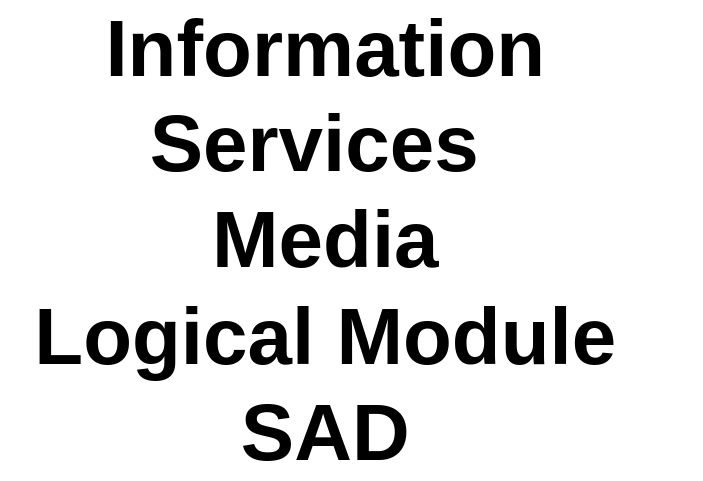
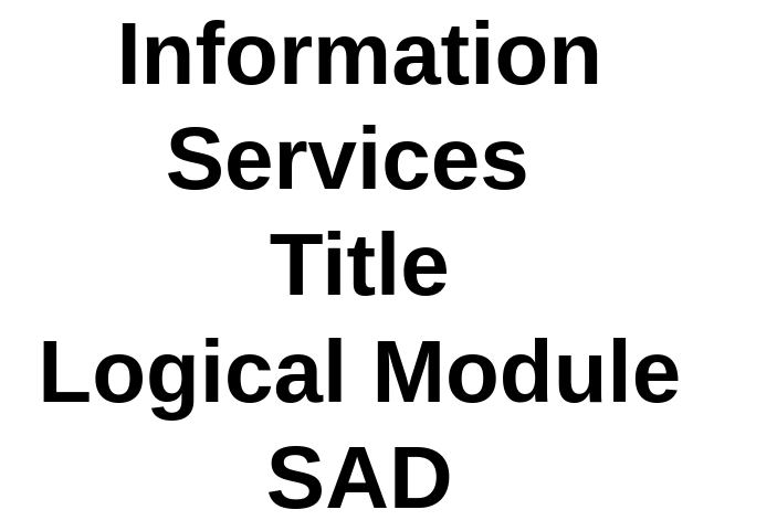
- <mxCell id="4" value="&lt;font style=&quot;font-size: 64px&quot;&gt;&lt;b&gt;Information Services&lt;/b&gt;&lt;b&gt;&amp;nbsp;&lt;/b&gt;&lt;b&gt;&lt;br&gt;Media &lt;br&gt;Logical Module&lt;br&gt;&lt;/b&gt;&lt;b&gt;SAD&lt;/b&gt;&lt;b&gt;&lt;br&gt;&lt;/b&gt;&lt;/font&gt;" style="text;html=1;strokeColor=none;fillColor=none;align=center;verticalAlign=middle;whiteSpace=wrap;rounded=0;fontSize=48;opacity=30;" parent="3" vertex="1"><mxGeometry x="20" y="20" width="480" height="320" as="geometry" /></mxCell>
+ <mxCell id="4" value="&lt;font style=&quot;font-size: 64px&quot;&gt;&lt;b&gt;Information Services&lt;/b&gt;&lt;b&gt;&amp;nbsp;&lt;/b&gt;&lt;b&gt;&lt;br&gt;Title &lt;br&gt;Logical Module&lt;br&gt;&lt;/b&gt;&lt;b&gt;SAD&lt;/b&gt;&lt;b&gt;&lt;br&gt;&lt;/b&gt;&lt;/font&gt;" style="text;html=1;strokeColor=none;fillColor=none;align=center;verticalAlign=middle;whiteSpace=wrap;rounded=0;fontSize=48;opacity=30;" parent="3" vertex="1"><mxGeometry x="20" y="20" width="480" height="320" as="geometry" /></mxCell>
